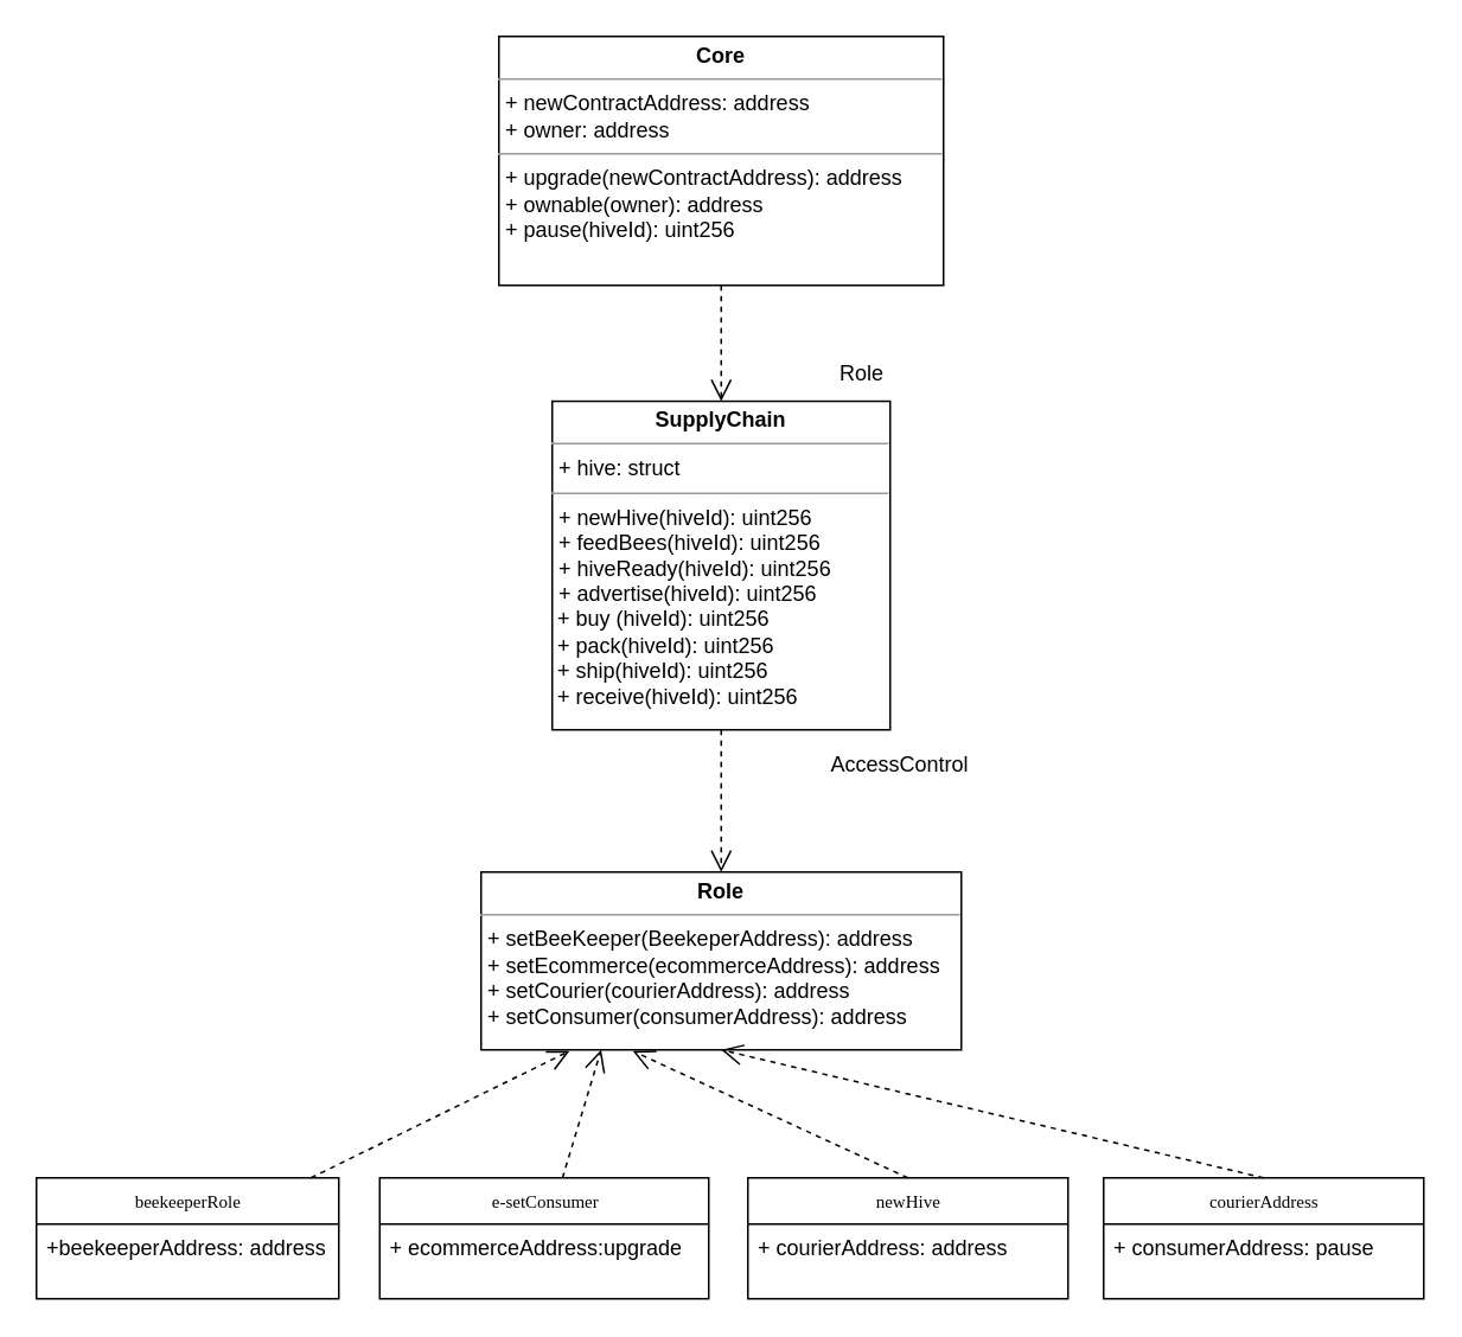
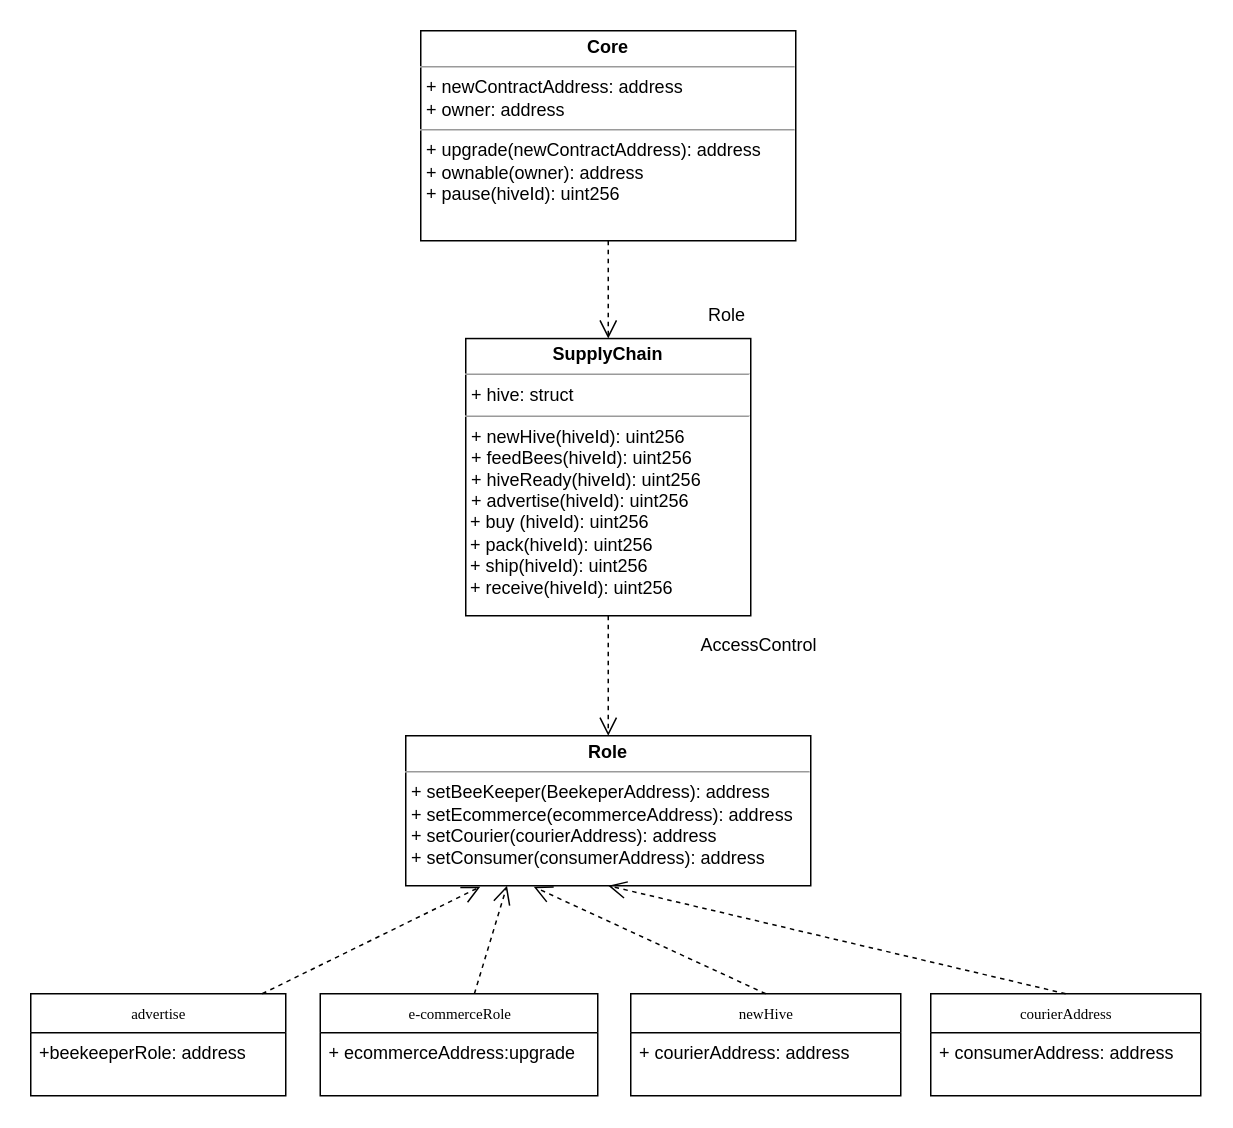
- <mxCell id="6" value="beekeeperRole" style="swimlane;html=1;fontStyle=0;childLayout=stackLayout;horizontal=1;startSize=26;fillColor=none;horizontalStack=0;resizeParent=1;resizeLast=0;collapsible=1;marginBottom=0;swimlaneFillColor=#ffffff;rounded=0;shadow=0;comic=0;labelBackgroundColor=none;strokeColor=#000000;strokeWidth=1;fontFamily=Verdana;fontSize=10;fontColor=#000000;align=center;" parent="1" vertex="1"><mxGeometry x="20" y="662" width="170" height="68" as="geometry" /></mxCell>
+ <mxCell id="6" value="advertise" style="swimlane;html=1;fontStyle=0;childLayout=stackLayout;horizontal=1;startSize=26;fillColor=none;horizontalStack=0;resizeParent=1;resizeLast=0;collapsible=1;marginBottom=0;swimlaneFillColor=#ffffff;rounded=0;shadow=0;comic=0;labelBackgroundColor=none;strokeColor=#000000;strokeWidth=1;fontFamily=Verdana;fontSize=10;fontColor=#000000;align=center;" parent="1" vertex="1"><mxGeometry x="20" y="662" width="170" height="68" as="geometry" /></mxCell>
- <mxCell id="4" value="e-setConsumer" style="swimlane;html=1;fontStyle=0;childLayout=stackLayout;horizontal=1;startSize=26;fillColor=none;horizontalStack=0;resizeParent=1;resizeLast=0;collapsible=1;marginBottom=0;swimlaneFillColor=#ffffff;rounded=0;shadow=0;comic=0;labelBackgroundColor=none;strokeColor=#000000;strokeWidth=1;fontFamily=Verdana;fontSize=10;fontColor=#000000;align=center;" parent="1" vertex="1"><mxGeometry x="213" y="662" width="185" height="68" as="geometry" /></mxCell>
+ <mxCell id="4" value="e-commerceRole" style="swimlane;html=1;fontStyle=0;childLayout=stackLayout;horizontal=1;startSize=26;fillColor=none;horizontalStack=0;resizeParent=1;resizeLast=0;collapsible=1;marginBottom=0;swimlaneFillColor=#ffffff;rounded=0;shadow=0;comic=0;labelBackgroundColor=none;strokeColor=#000000;strokeWidth=1;fontFamily=Verdana;fontSize=10;fontColor=#000000;align=center;" parent="1" vertex="1"><mxGeometry x="213" y="662" width="185" height="68" as="geometry" /></mxCell>
- <mxCell id="16" value="+ consumerAddress: pause" style="text;html=1;strokeColor=none;fillColor=none;align=left;verticalAlign=top;spacingLeft=4;spacingRight=4;whiteSpace=wrap;overflow=hidden;rotatable=0;points=[[0,0.5],[1,0.5]];portConstraint=eastwest;" vertex="1" parent="15"><mxGeometry y="26" width="180" height="26" as="geometry" /></mxCell>
+ <mxCell id="16" value="+ consumerAddress: address" style="text;html=1;strokeColor=none;fillColor=none;align=left;verticalAlign=top;spacingLeft=4;spacingRight=4;whiteSpace=wrap;overflow=hidden;rotatable=0;points=[[0,0.5],[1,0.5]];portConstraint=eastwest;" vertex="1" parent="15"><mxGeometry y="26" width="180" height="26" as="geometry" /></mxCell>
- <mxCell id="7" value="+beekeeperAddress: address" style="text;html=1;strokeColor=none;fillColor=none;align=left;verticalAlign=top;spacingLeft=4;spacingRight=4;whiteSpace=wrap;overflow=hidden;rotatable=0;points=[[0,0.5],[1,0.5]];portConstraint=eastwest;" parent="6" vertex="1"><mxGeometry y="26" width="170" height="26" as="geometry" /></mxCell>
+ <mxCell id="7" value="+beekeeperRole: address" style="text;html=1;strokeColor=none;fillColor=none;align=left;verticalAlign=top;spacingLeft=4;spacingRight=4;whiteSpace=wrap;overflow=hidden;rotatable=0;points=[[0,0.5],[1,0.5]];portConstraint=eastwest;" parent="6" vertex="1"><mxGeometry y="26" width="170" height="26" as="geometry" /></mxCell>
